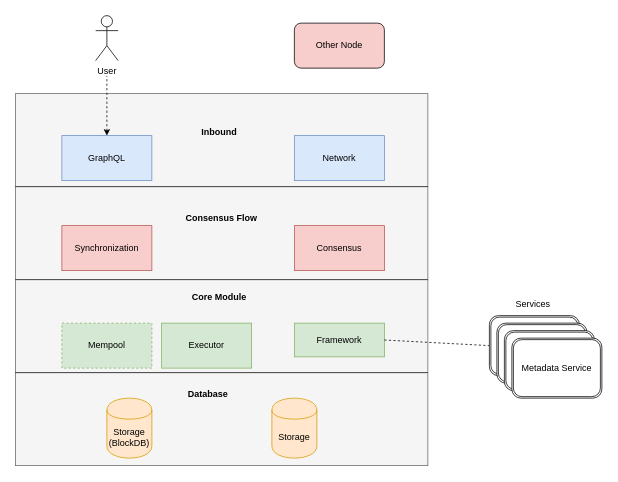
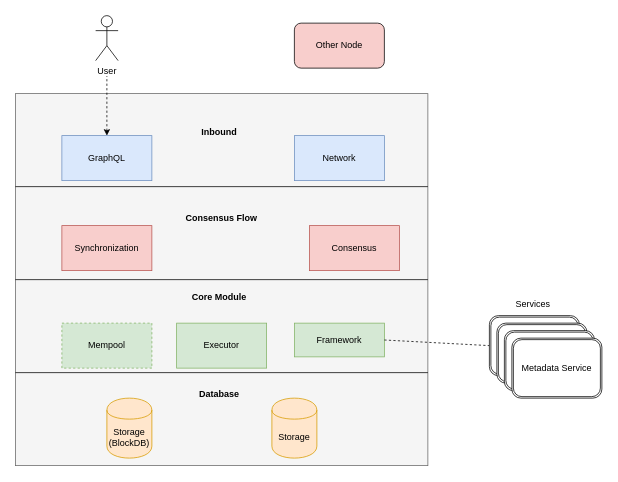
- <mxCell id="11" value="Consensus" style="rounded=0;whiteSpace=wrap;html=1;fillColor=#f8cecc;strokeColor=#b85450;" vertex="1" parent="1"><mxGeometry x="392" y="300" width="120" height="60" as="geometry" /></mxCell>
+ <mxCell id="11" value="Consensus" style="rounded=0;whiteSpace=wrap;html=1;fillColor=#f8cecc;strokeColor=#b85450;" vertex="1" parent="1"><mxGeometry x="412" y="300" width="120" height="60" as="geometry" /></mxCell>
- <mxCell id="13" value="Executor" style="rounded=0;whiteSpace=wrap;html=1;fillColor=#d5e8d4;strokeColor=#82b366;" vertex="1" parent="1"><mxGeometry x="215" y="430" width="120" height="60" as="geometry" /></mxCell>
+ <mxCell id="13" value="Executor" style="rounded=0;whiteSpace=wrap;html=1;fillColor=#d5e8d4;strokeColor=#82b366;" vertex="1" parent="1"><mxGeometry x="235" y="430" width="120" height="60" as="geometry" /></mxCell>
- <mxCell id="21" value="Database" style="text;html=1;strokeColor=none;fillColor=none;align=center;verticalAlign=middle;whiteSpace=wrap;rounded=0;fontStyle=1" vertex="1" parent="1"><mxGeometry x="217" y="510" width="120" height="30" as="geometry" /></mxCell>
+ <mxCell id="21" value="Database" style="text;html=1;strokeColor=none;fillColor=none;align=center;verticalAlign=middle;whiteSpace=wrap;rounded=0;fontStyle=1" vertex="1" parent="1"><mxGeometry x="232" y="510" width="120" height="30" as="geometry" /></mxCell>
